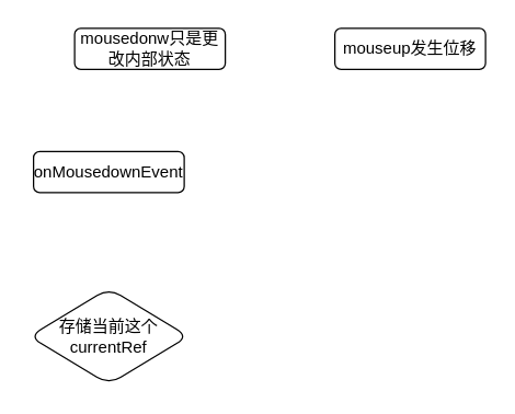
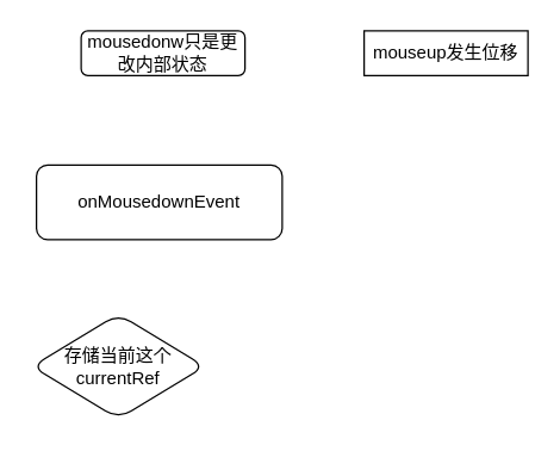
- <mxCell id="5" value="mouseup发生位移" style="rounded=1;whiteSpace=wrap;html=1;" vertex="1" parent="1"><mxGeometry x="244" y="20" width="110" height="30" as="geometry" /></mxCell>
+ <mxCell id="5" value="mouseup发生位移" style="whiteSpace=wrap;html=1;rounded=0;" vertex="1" parent="1"><mxGeometry x="244" y="20" width="110" height="30" as="geometry" /></mxCell>
- <mxCell id="2" value="onMousedownEvent" style="rounded=1;whiteSpace=wrap;html=1;" vertex="1" parent="1"><mxGeometry x="24" y="110" width="110" height="30" as="geometry" /></mxCell>
+ <mxCell id="2" value="onMousedownEvent" style="rounded=1;whiteSpace=wrap;html=1;" vertex="1" parent="1"><mxGeometry x="24" y="110" width="165" height="50" as="geometry" /></mxCell>
